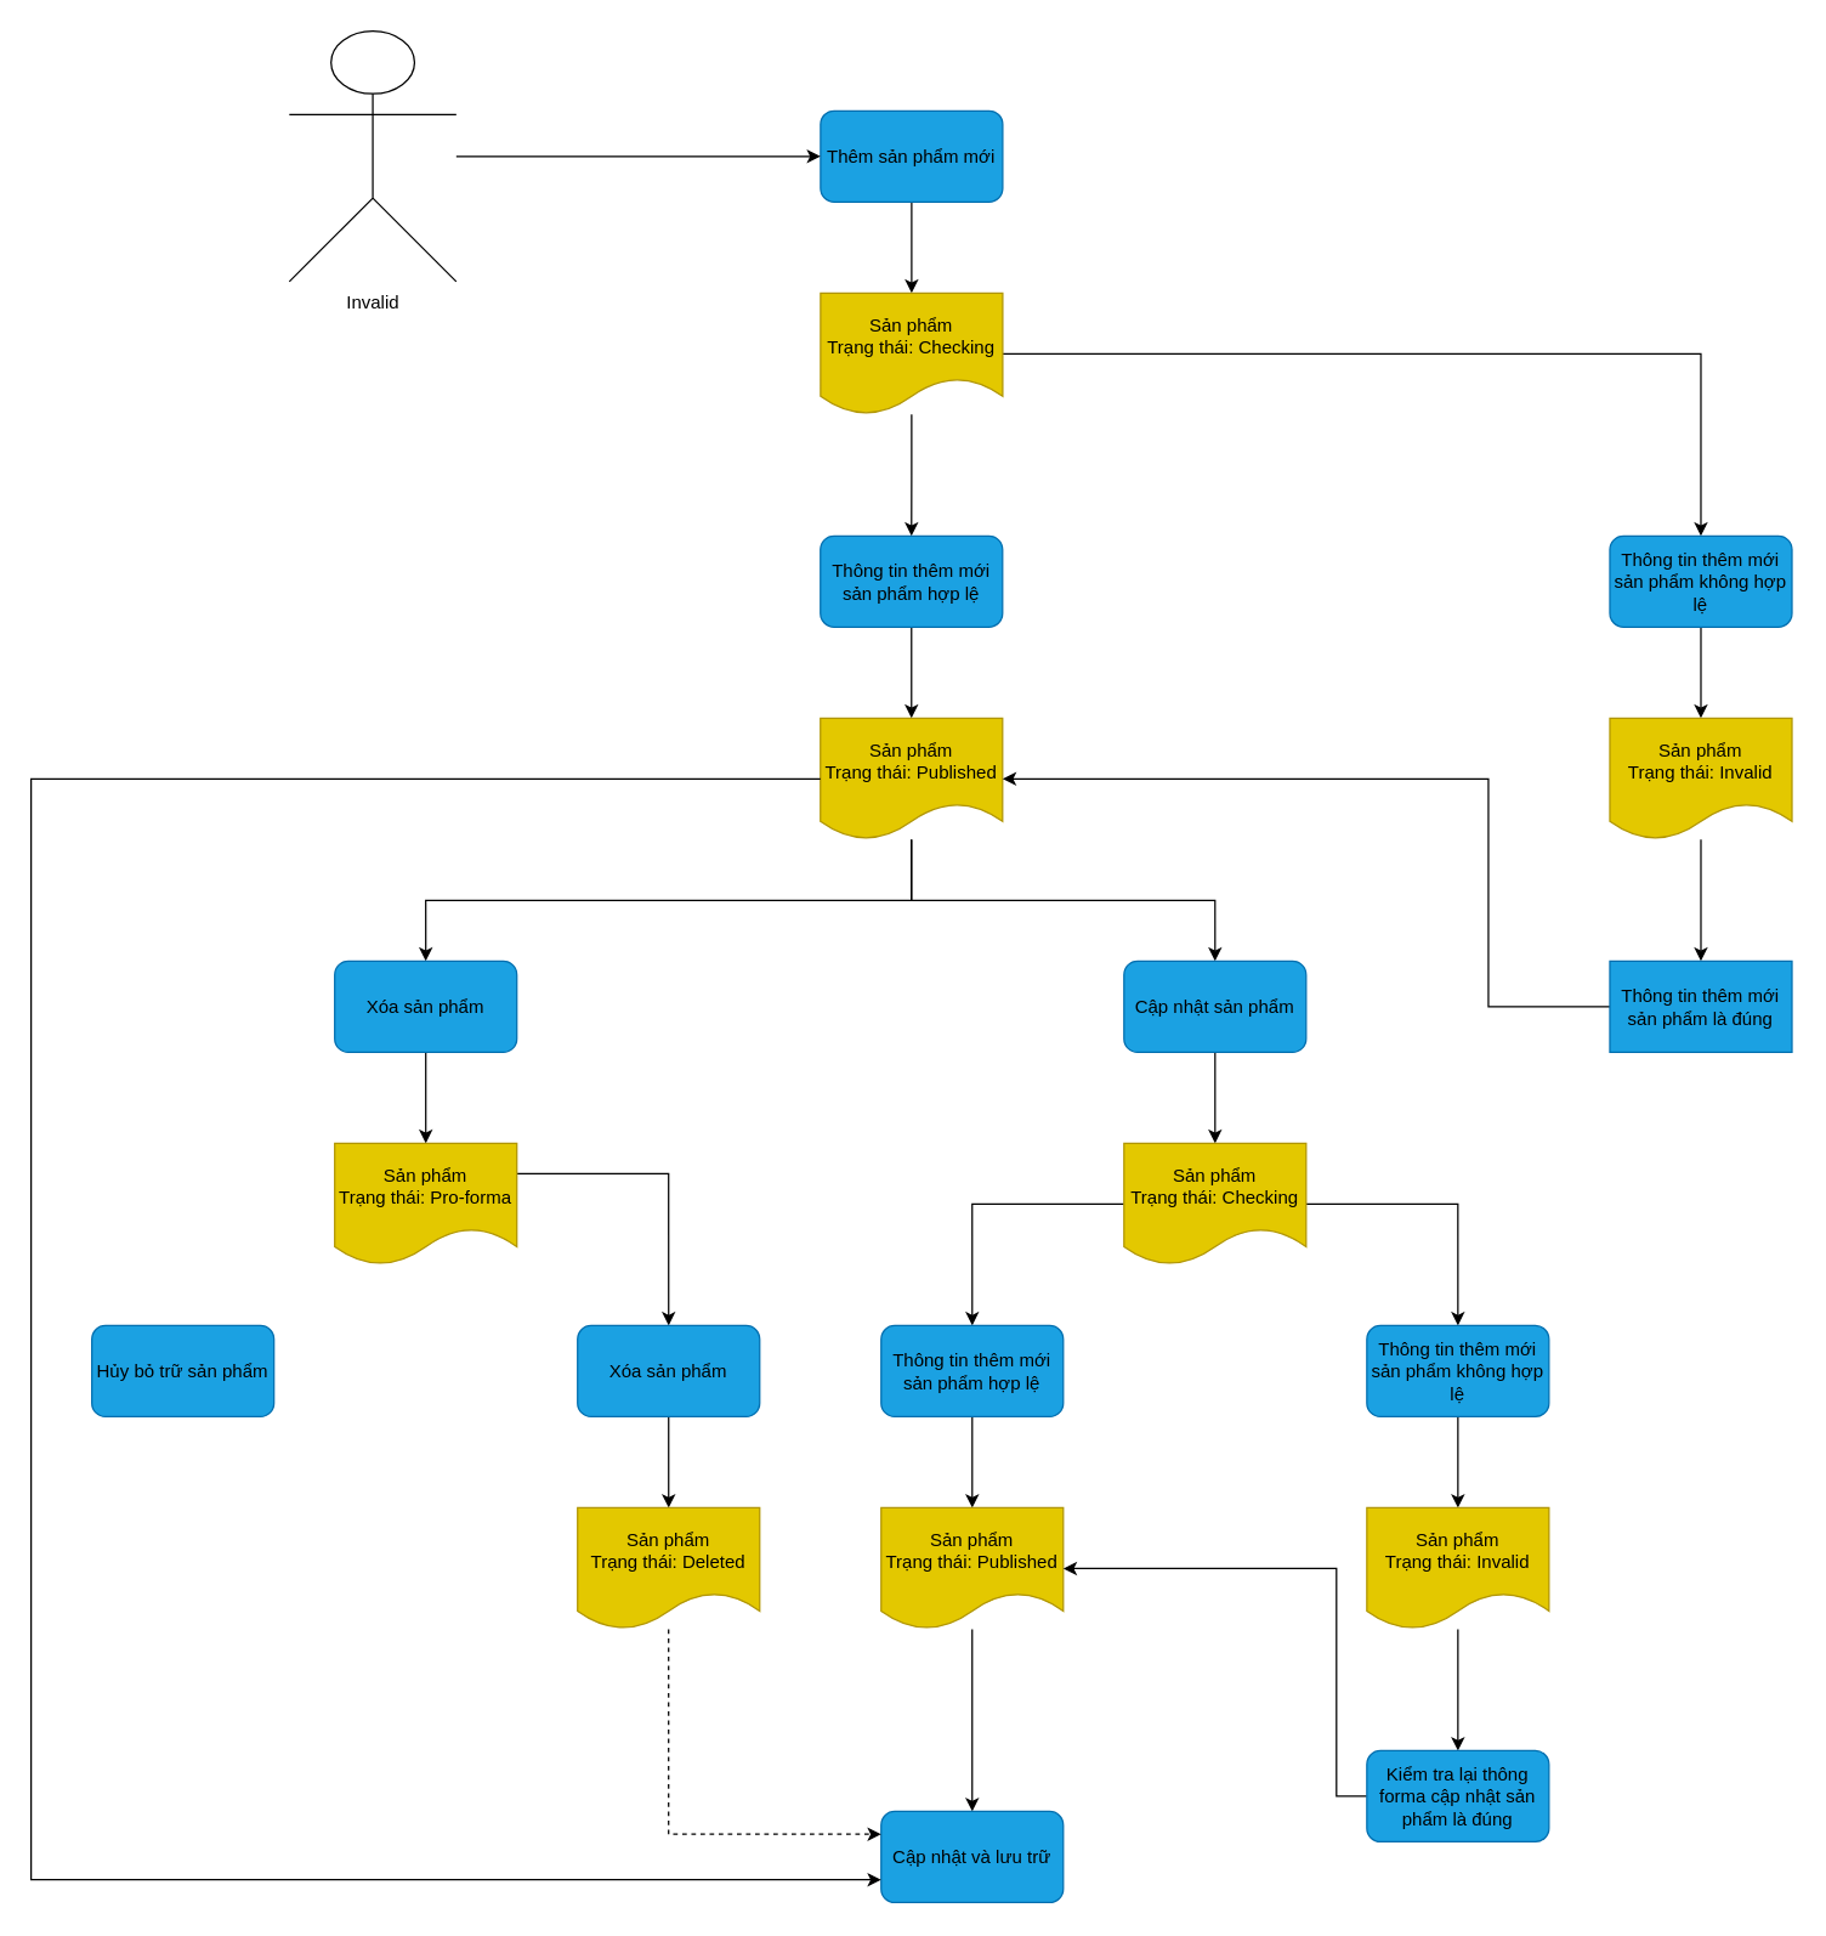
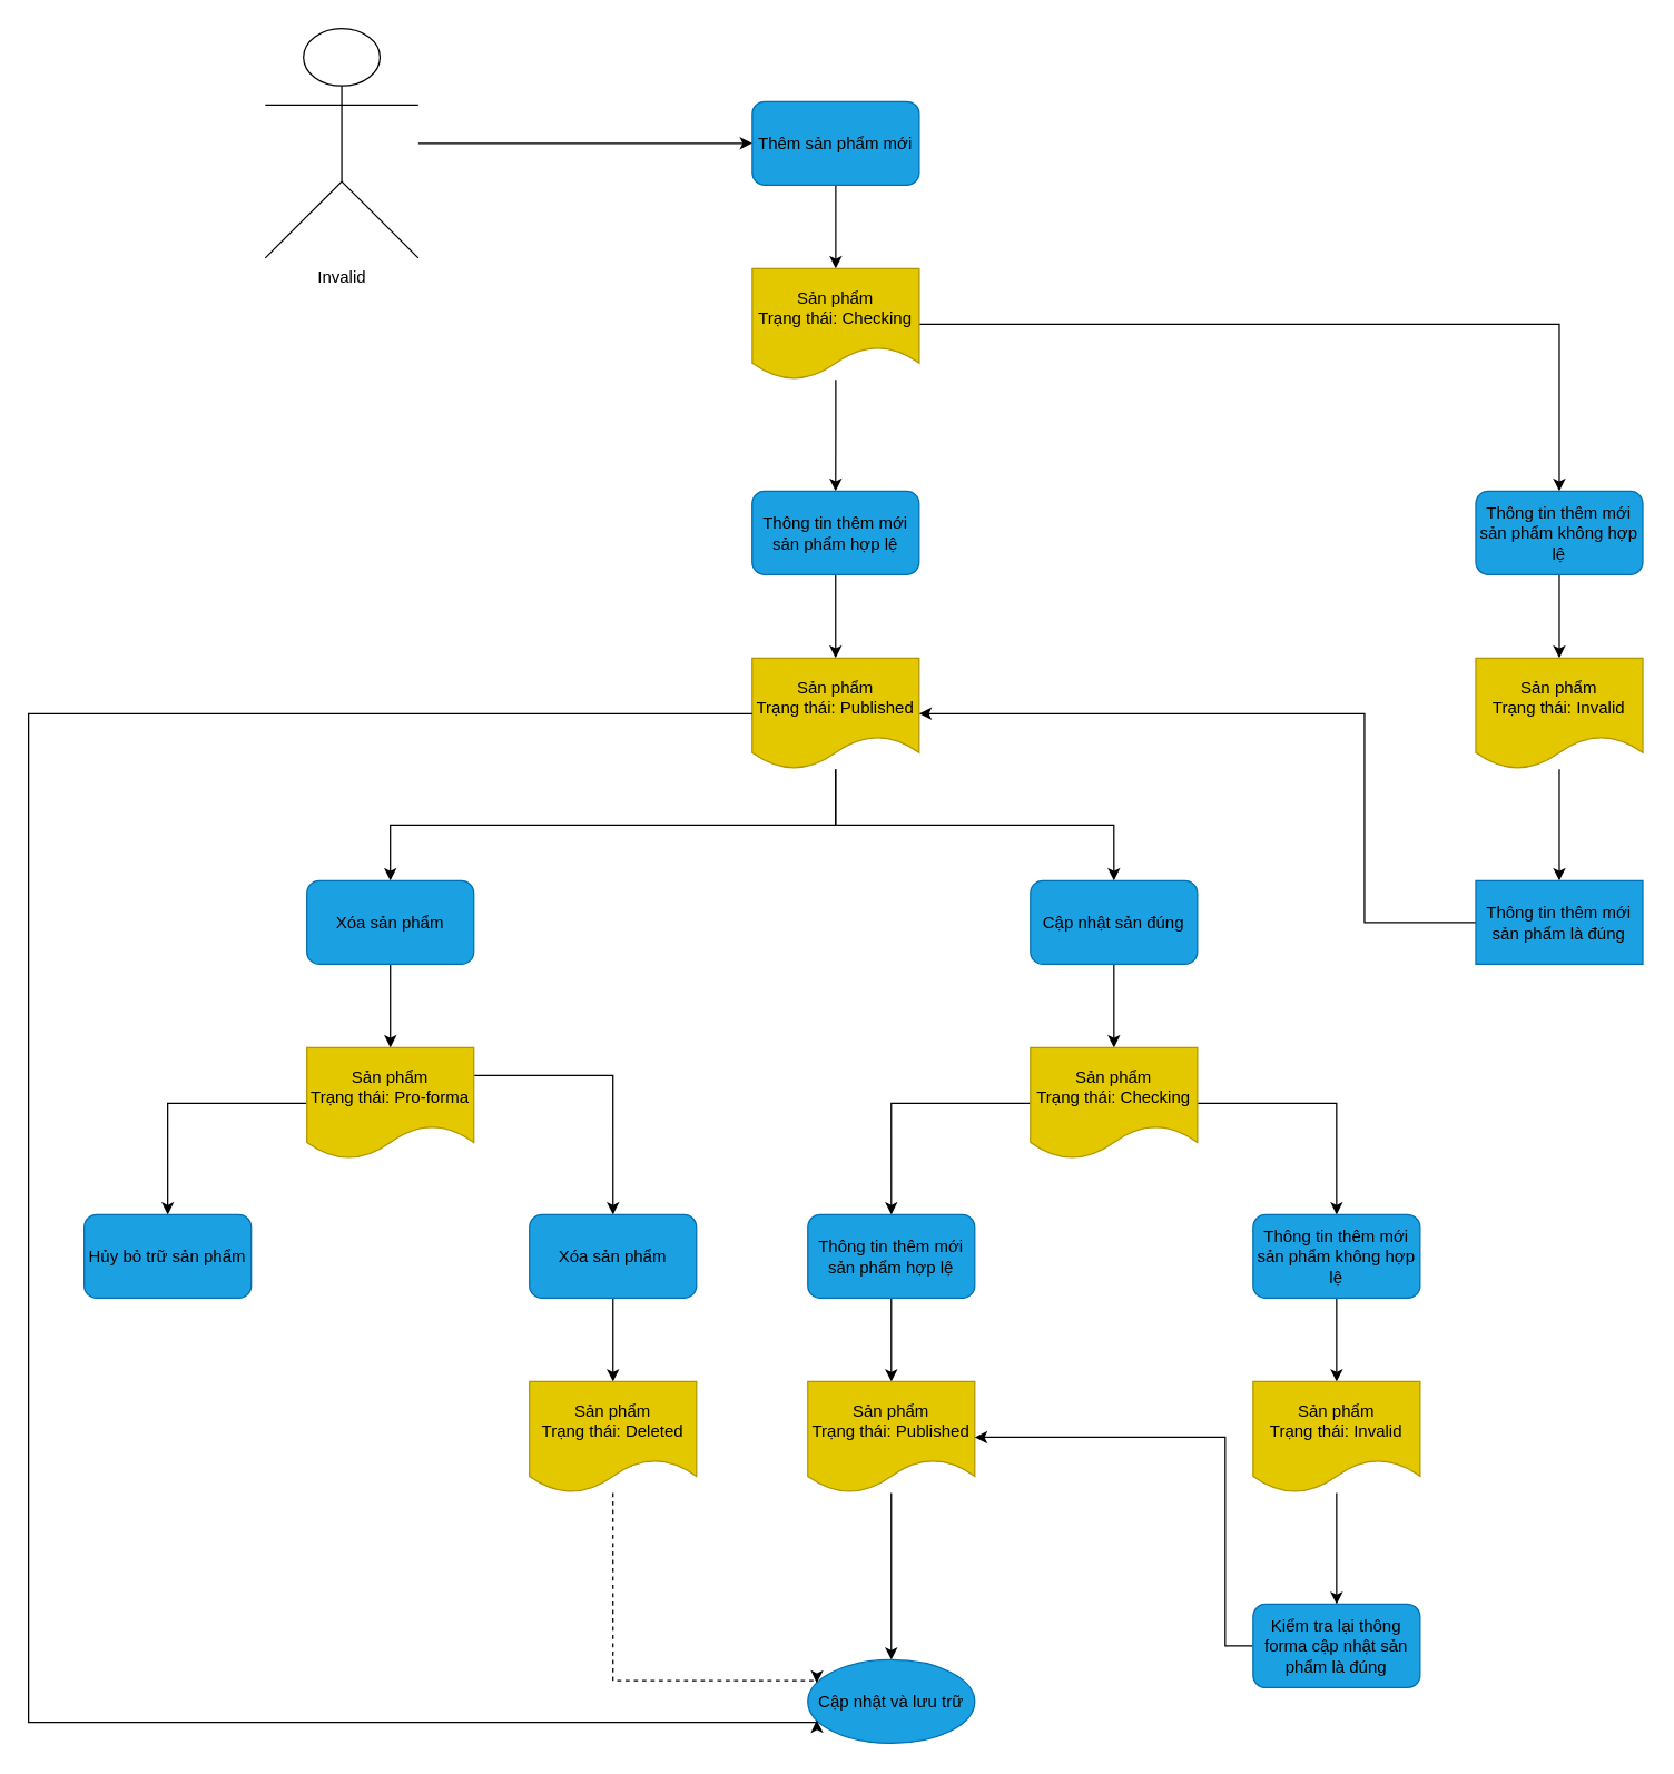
- <mxCell id="17" value="Cập nhật sản phẩm" style="rounded=1;whiteSpace=wrap;html=1;fillColor=#1ba1e2;strokeColor=#006EAF;fontColor=#000000;" parent="1" vertex="1"><mxGeometry x="740.02" y="632.5" width="120" height="60" as="geometry" /></mxCell>
+ <mxCell id="17" value="Cập nhật sản đúng" style="rounded=1;whiteSpace=wrap;html=1;fillColor=#1ba1e2;strokeColor=#006EAF;fontColor=#000000;" parent="1" vertex="1"><mxGeometry x="740.02" y="632.5" width="120" height="60" as="geometry" /></mxCell>
+ <mxCell id="19" style="edgeStyle=orthogonalEdgeStyle;rounded=0;orthogonalLoop=1;jettySize=auto;html=1;entryX=0.5;entryY=0;entryDx=0;entryDy=0;" parent="1" source="20" target="46" edge="1"><mxGeometry relative="1" as="geometry" /></mxCell>
- <mxCell id="34" value="Cập nhật và lưu trữ" style="rounded=1;whiteSpace=wrap;html=1;fillColor=#1ba1e2;strokeColor=#006EAF;fontColor=#000000;" parent="1" vertex="1"><mxGeometry x="580.02" y="1192.5" width="120" height="60" as="geometry" /></mxCell>
+ <mxCell id="34" value="Cập nhật và lưu trữ" style="ellipse;whiteSpace=wrap;html=1;fillColor=#1ba1e2;strokeColor=#006EAF;fontColor=#000000;" parent="1" vertex="1"><mxGeometry x="580.02" y="1192.5" width="120" height="60" as="geometry" /></mxCell>
